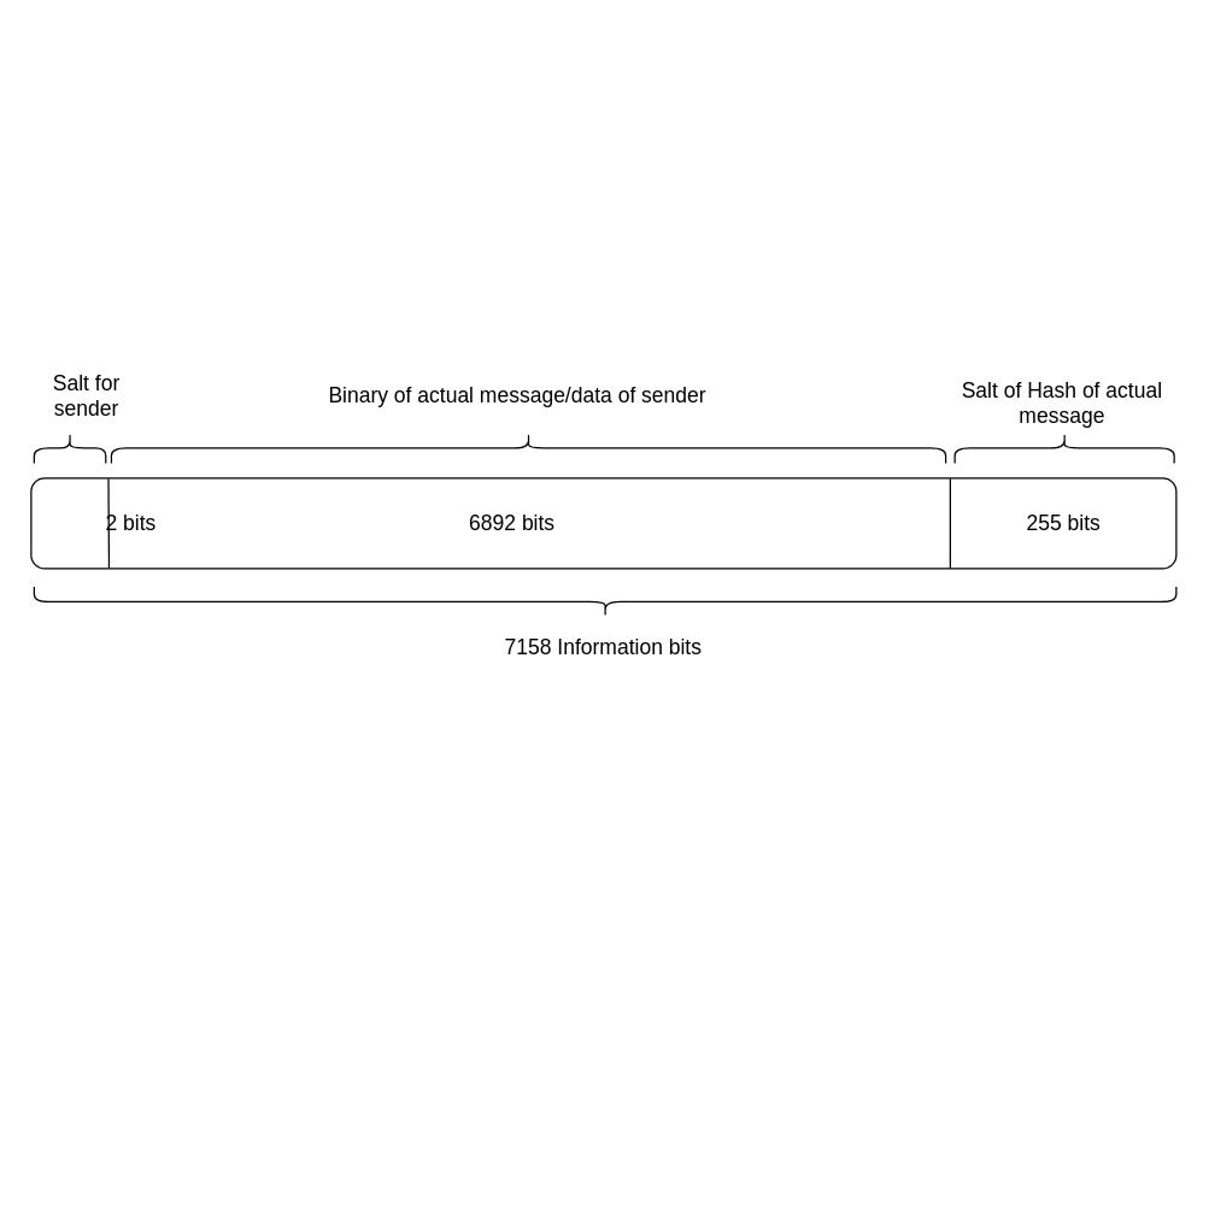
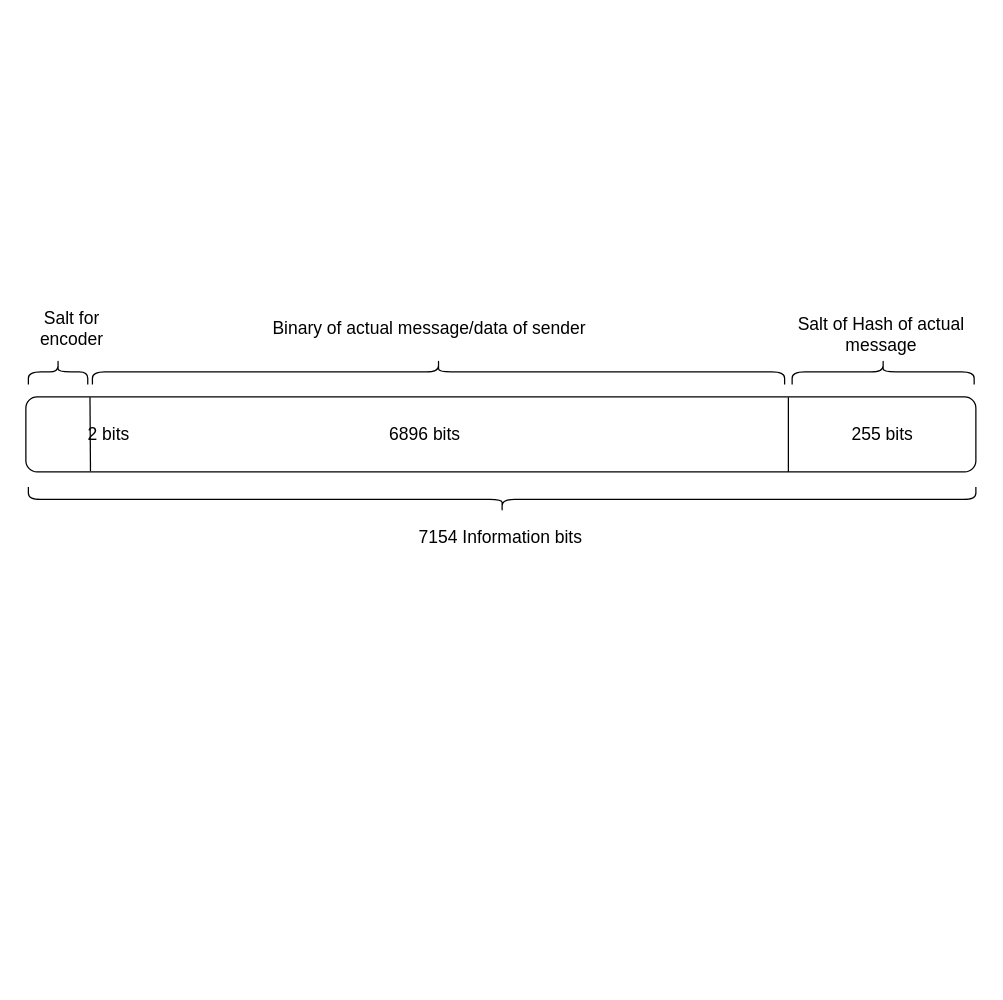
- <mxCell id="12" value="&lt;font style=&quot;font-size: 14px;&quot;&gt;Salt for sender&lt;/font&gt;" style="text;html=1;align=center;verticalAlign=middle;whiteSpace=wrap;rounded=0;" parent="1" vertex="1"><mxGeometry x="22" y="247" width="70" height="30" as="geometry" /></mxCell>
+ <mxCell id="12" value="&lt;font style=&quot;font-size: 14px;&quot;&gt;Salt for encoder&lt;/font&gt;" style="text;html=1;align=center;verticalAlign=middle;whiteSpace=wrap;rounded=0;" parent="1" vertex="1"><mxGeometry x="22" y="247" width="70" height="30" as="geometry" /></mxCell>
- <mxCell id="9" value="&lt;font style=&quot;font-size: 14px;&quot;&gt;6892 bits&lt;/font&gt;" style="text;html=1;align=center;verticalAlign=middle;whiteSpace=wrap;rounded=0;" parent="1" vertex="1"><mxGeometry x="305.92" y="332" width="67.16" height="30" as="geometry" /></mxCell>
+ <mxCell id="9" value="&lt;font style=&quot;font-size: 14px;&quot;&gt;6896 bits&lt;/font&gt;" style="text;html=1;align=center;verticalAlign=middle;whiteSpace=wrap;rounded=0;" parent="1" vertex="1"><mxGeometry x="305.92" y="332" width="67.16" height="30" as="geometry" /></mxCell>
- <mxCell id="14" value="&lt;font style=&quot;font-size: 14px;&quot;&gt;7158 Information bits&lt;/font&gt;" style="text;html=1;align=center;verticalAlign=middle;whiteSpace=wrap;rounded=0;" parent="1" vertex="1"><mxGeometry x="327.09" y="414" width="145.82" height="30" as="geometry" /></mxCell>
+ <mxCell id="14" value="&lt;font style=&quot;font-size: 14px;&quot;&gt;7154 Information bits&lt;/font&gt;" style="text;html=1;align=center;verticalAlign=middle;whiteSpace=wrap;rounded=0;" parent="1" vertex="1"><mxGeometry x="327.09" y="414" width="145.82" height="30" as="geometry" /></mxCell>
